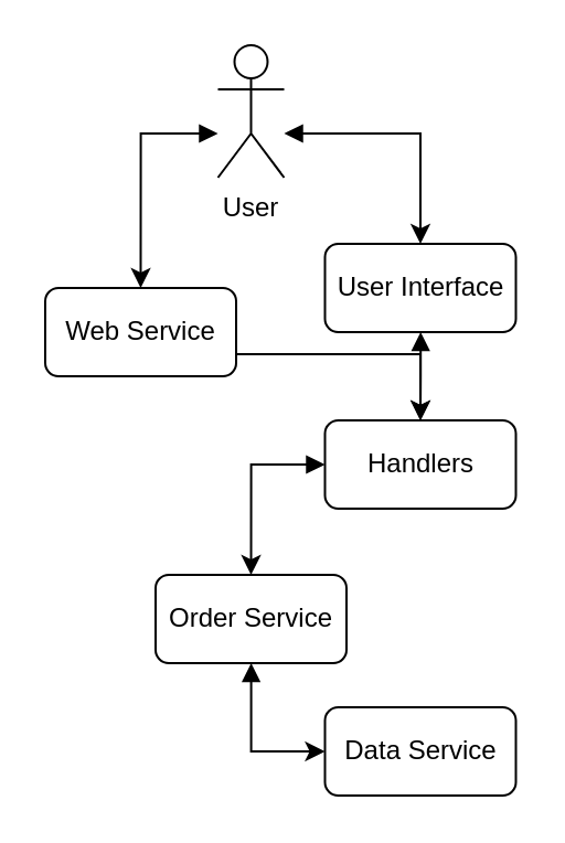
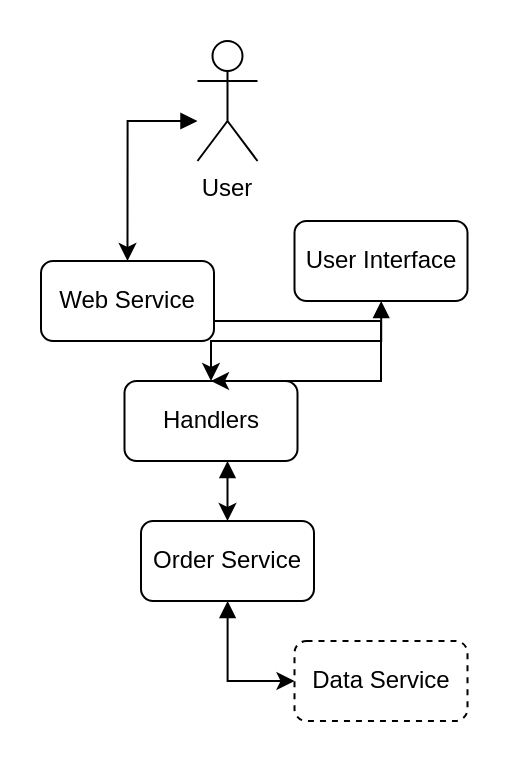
- <mxCell id="11" style="edgeStyle=orthogonalEdgeStyle;rounded=0;orthogonalLoop=1;jettySize=auto;html=1;entryX=0.5;entryY=0;entryDx=0;entryDy=0;startArrow=block;startFill=1;" edge="1" parent="1" source="13" target="8"><mxGeometry relative="1" as="geometry"><Array as="points"><mxPoint x="190" y="60" /></Array></mxGeometry></mxCell>
- <mxCell id="3" value="Handlers" style="rounded=1;whiteSpace=wrap;html=1;" vertex="1" parent="1"><mxGeometry x="146.75" y="190" width="86.5" height="40" as="geometry" /></mxCell>
+ <mxCell id="3" value="Handlers" style="rounded=1;whiteSpace=wrap;html=1;" vertex="1" parent="1"><mxGeometry x="61.75" y="190" width="86.5" height="40" as="geometry" /></mxCell>
- <mxCell id="6" value="Data Service" style="rounded=1;whiteSpace=wrap;html=1;" vertex="1" parent="1"><mxGeometry x="146.75" y="320" width="86.5" height="40" as="geometry" /></mxCell>
+ <mxCell id="6" value="Data Service" style="rounded=1;whiteSpace=wrap;html=1;dashed=1;" vertex="1" parent="1"><mxGeometry x="146.75" y="320" width="86.5" height="40" as="geometry" /></mxCell>
